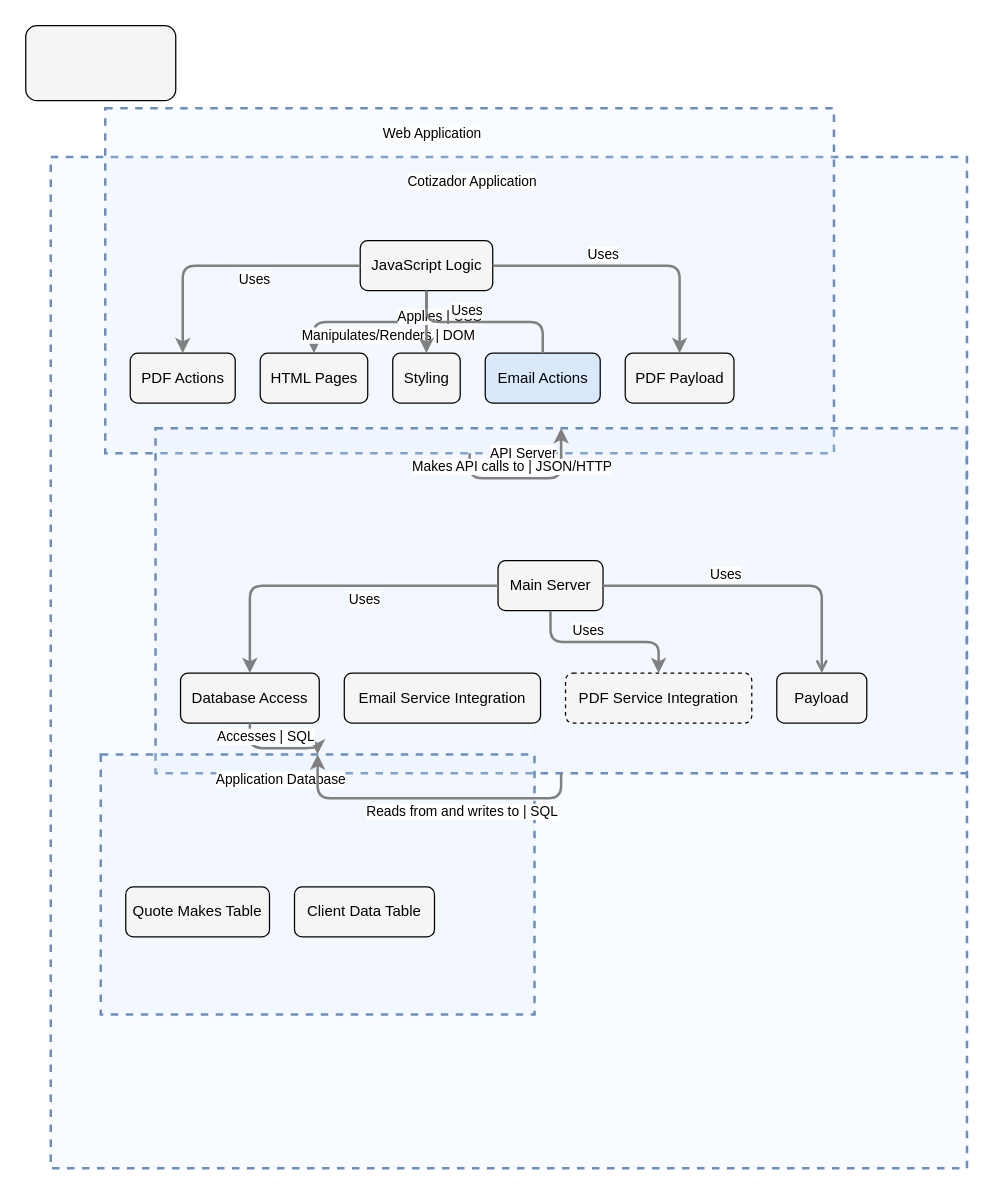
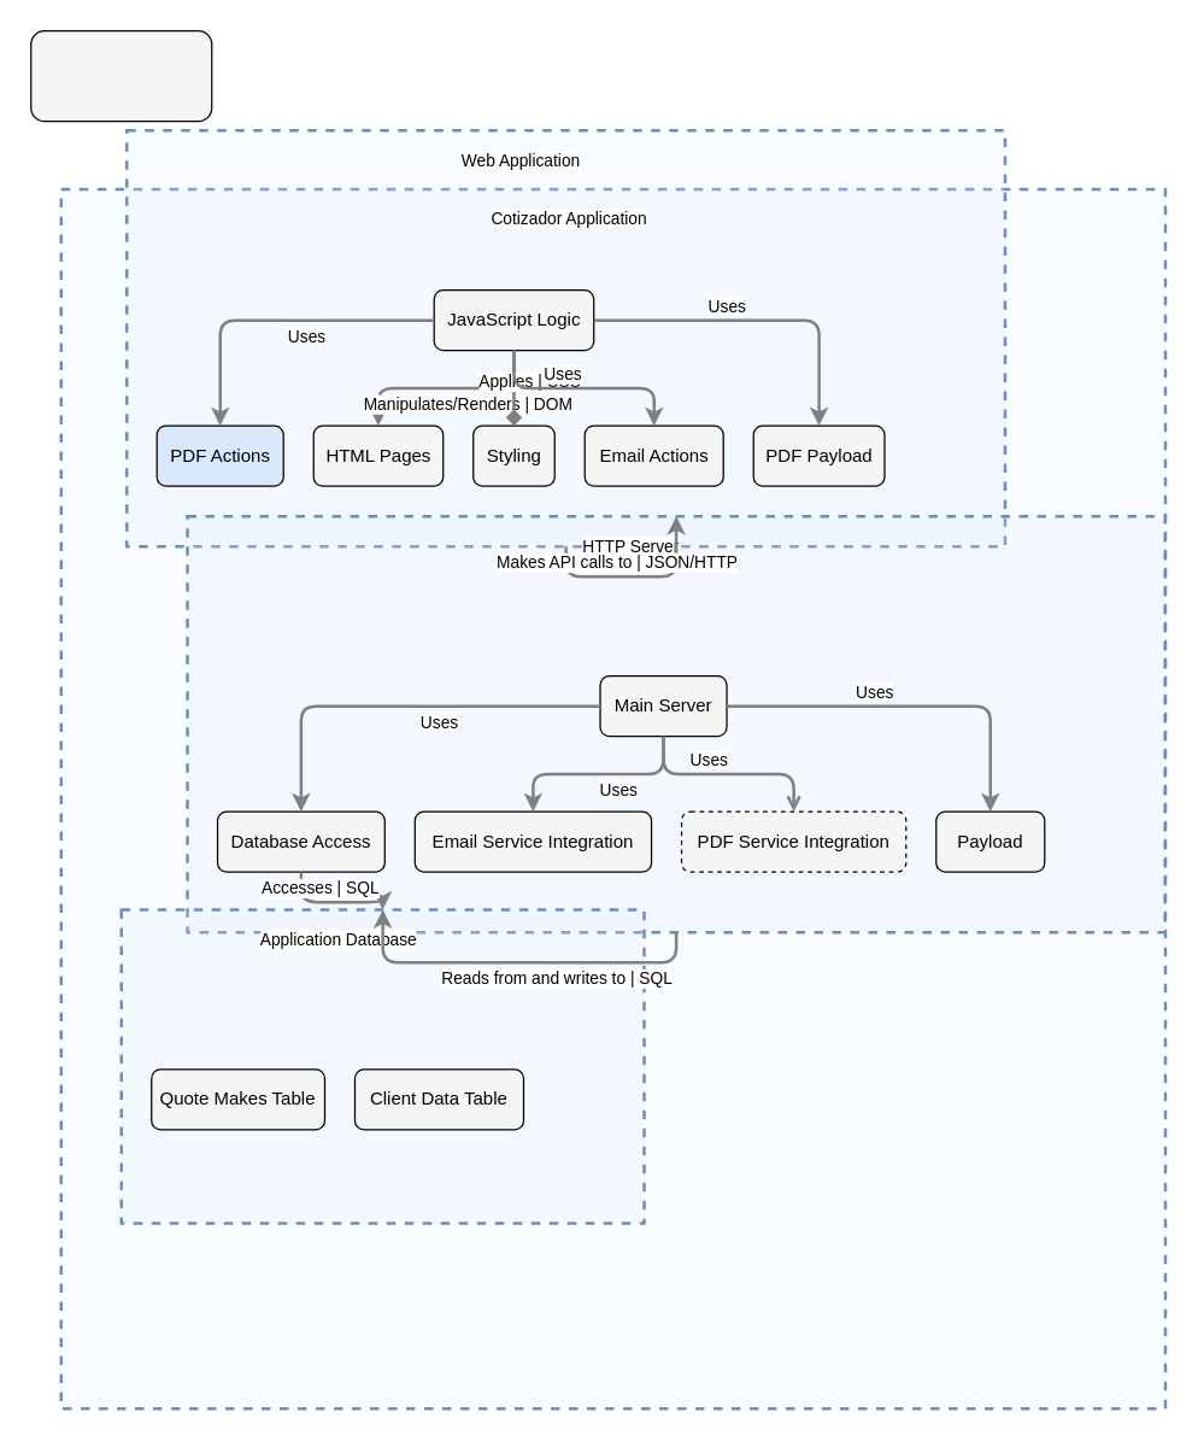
- <mxCell id="26" style="edgeStyle=orthogonalEdgeStyle;rounded=1;orthogonalLoop=1;jettySize=auto;html=1;strokeColor=#808080;strokeWidth=2;jumpStyle=arc;jumpSize=10;spacing=15;labelBackgroundColor=white;labelBorderColor=none" edge="1" parent="1" source="12" target="13"><mxGeometry relative="1" as="geometry" /></mxCell>
+ <mxCell id="26" style="edgeStyle=orthogonalEdgeStyle;rounded=1;orthogonalLoop=1;jettySize=auto;html=1;strokeColor=#808080;strokeWidth=2;jumpStyle=arc;jumpSize=10;spacing=15;labelBackgroundColor=white;labelBorderColor=none;endArrow=diamond;" edge="1" parent="1" source="12" target="13"><mxGeometry relative="1" as="geometry" /></mxCell>
- <mxCell id="30" style="edgeStyle=orthogonalEdgeStyle;rounded=1;orthogonalLoop=1;jettySize=auto;html=1;strokeColor=#808080;strokeWidth=2;jumpStyle=arc;jumpSize=10;spacing=15;labelBackgroundColor=white;labelBorderColor=none;endArrow=none;" edge="1" parent="1" source="12" target="15"><mxGeometry relative="1" as="geometry" /></mxCell>
+ <mxCell id="30" style="edgeStyle=orthogonalEdgeStyle;rounded=1;orthogonalLoop=1;jettySize=auto;html=1;strokeColor=#808080;strokeWidth=2;jumpStyle=arc;jumpSize=10;spacing=15;labelBackgroundColor=white;labelBorderColor=none" edge="1" parent="1" source="12" target="15"><mxGeometry relative="1" as="geometry" /></mxCell>
- <mxCell id="14" value="PDF Actions" style="rounded=1;whiteSpace=wrap;html=1;fillColor=#f5f5f5" vertex="1" parent="2"><mxGeometry x="20" y="196" width="84" height="40" as="geometry" /></mxCell>
+ <mxCell id="14" value="PDF Actions" style="rounded=1;whiteSpace=wrap;html=1;fillColor=#dae8fc;" vertex="1" parent="2"><mxGeometry x="20" y="196" width="84" height="40" as="geometry" /></mxCell>
- <mxCell id="15" value="Email Actions" style="rounded=1;whiteSpace=wrap;html=1;fillColor=#dae8fc;" vertex="1" parent="2"><mxGeometry x="304" y="196" width="92" height="40" as="geometry" /></mxCell>
+ <mxCell id="15" value="Email Actions" style="rounded=1;whiteSpace=wrap;html=1;fillColor=#f5f5f5" vertex="1" parent="2"><mxGeometry x="304" y="196" width="92" height="40" as="geometry" /></mxCell>
- <mxCell id="5" value="API Server" style="edgeLabel;html=1;align=center;verticalAlign=middle;resizable=0;labelBackgroundColor=white;spacing=5" vertex="1" parent="8"><mxGeometry x="91.833" y="225" width="573" height="24" as="geometry" /></mxCell>
+ <mxCell id="5" value="HTTP Server" style="edgeLabel;html=1;align=center;verticalAlign=middle;resizable=0;labelBackgroundColor=white;spacing=5" vertex="1" parent="8"><mxGeometry x="91.833" y="225" width="573" height="24" as="geometry" /></mxCell>
+ <mxCell id="34" style="edgeStyle=orthogonalEdgeStyle;rounded=1;orthogonalLoop=1;jettySize=auto;html=1;strokeColor=#808080;strokeWidth=2;jumpStyle=arc;jumpSize=10;spacing=15;labelBackgroundColor=white;labelBorderColor=none" edge="1" parent="1" source="17" target="18"><mxGeometry relative="1" as="geometry" /></mxCell>
+ <mxCell id="35" value="Uses" style="edgeLabel;html=1;align=center;verticalAlign=middle;resizable=0;points=[];" vertex="1" connectable="0" parent="34"><mxGeometry x="-0.2" y="10" relative="1" as="geometry"><mxPoint as="offset" /></mxGeometry></mxCell>
- <mxCell id="36" style="edgeStyle=orthogonalEdgeStyle;rounded=1;orthogonalLoop=1;jettySize=auto;html=1;strokeColor=#808080;strokeWidth=2;jumpStyle=arc;jumpSize=10;spacing=15;labelBackgroundColor=white;labelBorderColor=none" edge="1" parent="1" source="17" target="19"><mxGeometry relative="1" as="geometry" /></mxCell>
+ <mxCell id="36" style="edgeStyle=orthogonalEdgeStyle;rounded=1;orthogonalLoop=1;jettySize=auto;html=1;strokeColor=#808080;strokeWidth=2;jumpStyle=arc;jumpSize=10;spacing=15;labelBackgroundColor=white;labelBorderColor=none;endArrow=open;" edge="1" parent="1" source="17" target="19"><mxGeometry relative="1" as="geometry" /></mxCell>
- <mxCell id="40" style="edgeStyle=orthogonalEdgeStyle;rounded=1;orthogonalLoop=1;jettySize=auto;html=1;strokeColor=#808080;strokeWidth=2;jumpStyle=arc;jumpSize=10;spacing=15;labelBackgroundColor=white;labelBorderColor=none;endArrow=open;" edge="1" parent="1" source="17" target="21"><mxGeometry relative="1" as="geometry" /></mxCell>
+ <mxCell id="40" style="edgeStyle=orthogonalEdgeStyle;rounded=1;orthogonalLoop=1;jettySize=auto;html=1;strokeColor=#808080;strokeWidth=2;jumpStyle=arc;jumpSize=10;spacing=15;labelBackgroundColor=white;labelBorderColor=none" edge="1" parent="1" source="17" target="21"><mxGeometry relative="1" as="geometry" /></mxCell>
